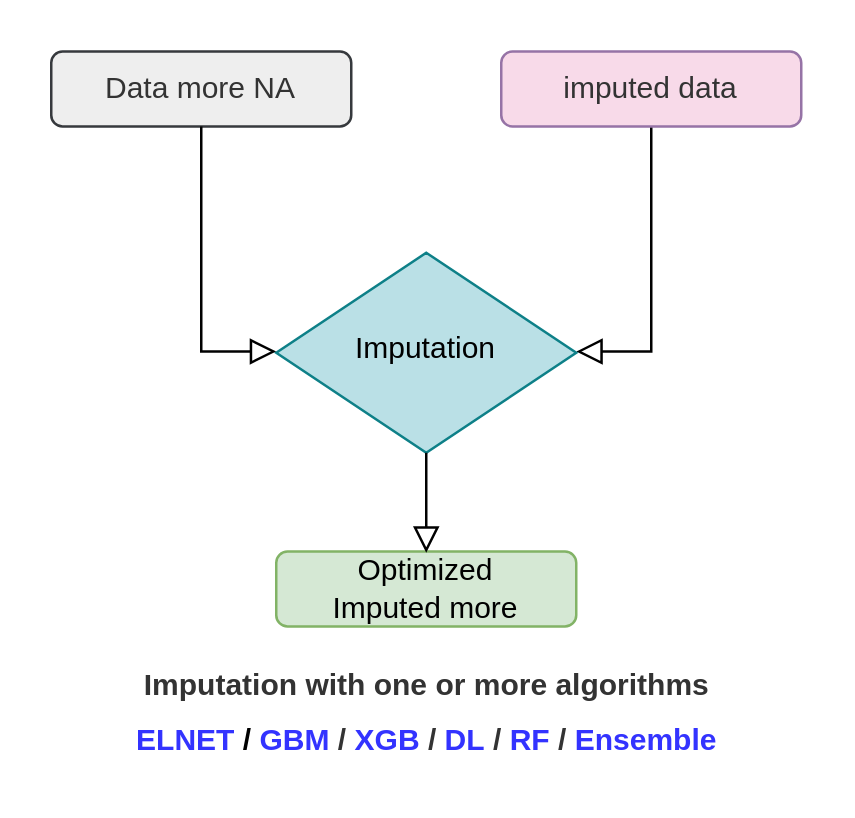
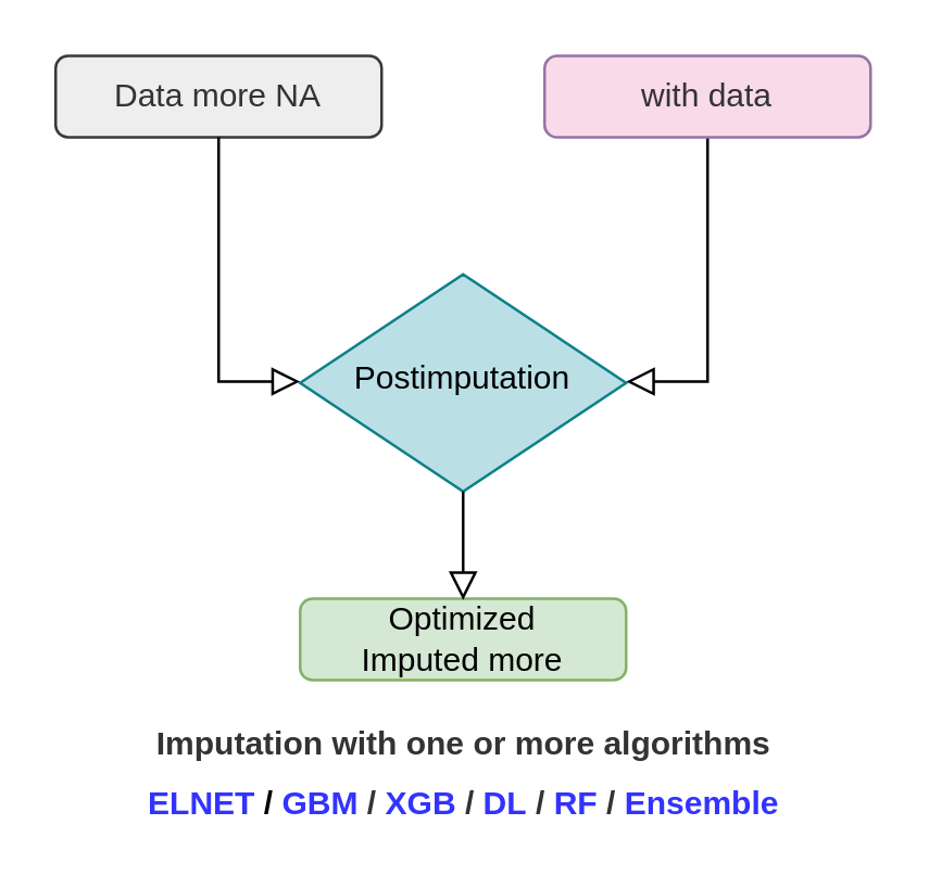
- <mxCell id="5" value="&lt;font color=&quot;#333333&quot;&gt;imputed data&lt;/font&gt;" style="rounded=1;whiteSpace=wrap;html=1;fontSize=12;glass=0;strokeWidth=1;shadow=0;fillColor=#F8DAE9;strokeColor=#9673a6;" parent="1" vertex="1"><mxGeometry x="200" y="20" width="120" height="30" as="geometry" /></mxCell>
+ <mxCell id="5" value="&lt;font color=&quot;#333333&quot;&gt;with data&lt;/font&gt;" style="rounded=1;whiteSpace=wrap;html=1;fontSize=12;glass=0;strokeWidth=1;shadow=0;fillColor=#F8DAE9;strokeColor=#9673a6;" parent="1" vertex="1"><mxGeometry x="200" y="20" width="120" height="30" as="geometry" /></mxCell>
- <mxCell id="6" value="Imputation" style="rhombus;whiteSpace=wrap;html=1;shadow=0;fontFamily=Helvetica;fontSize=12;align=center;strokeWidth=1;spacing=6;spacingTop=-4;fillColor=#BAE0E6;strokeColor=#0e8088;double=0;" parent="1" vertex="1"><mxGeometry x="110" y="100.5" width="120" height="80" as="geometry" /></mxCell>
+ <mxCell id="6" value="Postimputation" style="rhombus;whiteSpace=wrap;html=1;shadow=0;fontFamily=Helvetica;fontSize=12;align=center;strokeWidth=1;spacing=6;spacingTop=-4;fillColor=#BAE0E6;strokeColor=#0e8088;double=0;" parent="1" vertex="1"><mxGeometry x="110" y="100.5" width="120" height="80" as="geometry" /></mxCell>
